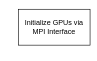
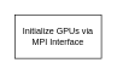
- <mxCell id="2" value="Initialize GPUs via MPI Interface" style="rounded=0;whiteSpace=wrap;html=1;" vertex="1" parent="1"><mxGeometry x="30" y="15" width="120" height="60" as="geometry" /></mxCell>
+ <mxCell id="2" value="Initialize GPUs via MPI Interface" style="rounded=0;whiteSpace=wrap;html=1;" vertex="1" parent="1"><mxGeometry x="20" y="20" width="120" height="60" as="geometry" /></mxCell>
